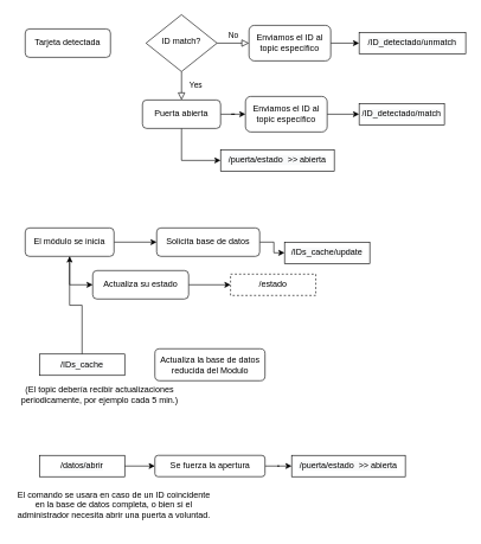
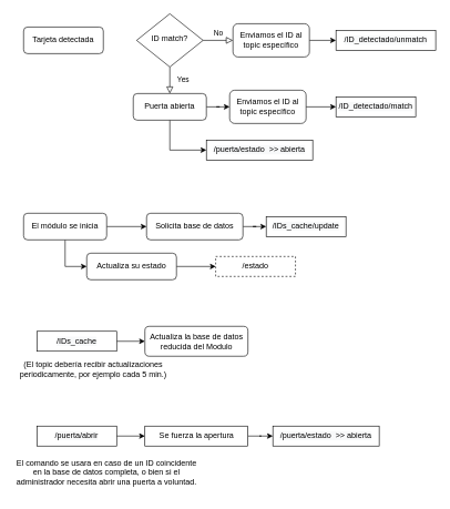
- <mxCell id="22" value="&lt;span style=&quot;color: rgb(0 , 0 , 0) ; font-family: &amp;#34;helvetica&amp;#34; ; font-size: 12px ; font-style: normal ; font-weight: 400 ; letter-spacing: normal ; text-align: center ; text-indent: 0px ; text-transform: none ; word-spacing: 0px ; background-color: rgb(248 , 249 , 250) ; display: inline ; float: none&quot;&gt;/IDs_cache/update&lt;/span&gt;" style="rounded=0;whiteSpace=wrap;html=1;" vertex="1" parent="1"><mxGeometry x="400" y="340" width="120" height="30" as="geometry" /></mxCell>
+ <mxCell id="22" value="&lt;span style=&quot;color: rgb(0 , 0 , 0) ; font-family: &amp;#34;helvetica&amp;#34; ; font-size: 12px ; font-style: normal ; font-weight: 400 ; letter-spacing: normal ; text-align: center ; text-indent: 0px ; text-transform: none ; word-spacing: 0px ; background-color: rgb(248 , 249 , 250) ; display: inline ; float: none&quot;&gt;/IDs_cache/update&lt;/span&gt;" style="rounded=0;whiteSpace=wrap;html=1;" vertex="1" parent="1"><mxGeometry x="400" y="325" width="120" height="30" as="geometry" /></mxCell>
- <mxCell id="15" value="" style="edgeStyle=orthogonalEdgeStyle;rounded=0;orthogonalLoop=1;jettySize=auto;html=1;" edge="1" parent="1" source="16" target="21"><mxGeometry relative="1" as="geometry" /></mxCell>
+ <mxCell id="15" value="" style="edgeStyle=orthogonalEdgeStyle;rounded=0;orthogonalLoop=1;jettySize=auto;html=1;" edge="1" parent="1" source="16" target="17"><mxGeometry relative="1" as="geometry" /></mxCell>
- <mxCell id="26" value="&lt;span style=&quot;color: rgb(0 , 0 , 0) ; font-family: &amp;#34;helvetica&amp;#34; ; font-size: 12px ; font-style: normal ; font-weight: 400 ; letter-spacing: normal ; text-align: center ; text-indent: 0px ; text-transform: none ; word-spacing: 0px ; background-color: rgb(248 , 249 , 250) ; display: inline ; float: none&quot;&gt;/datos/abrir&lt;/span&gt;" style="rounded=0;whiteSpace=wrap;html=1;" vertex="1" parent="1"><mxGeometry x="55" y="640" width="120" height="30" as="geometry" /></mxCell>
+ <mxCell id="26" value="&lt;span style=&quot;color: rgb(0 , 0 , 0) ; font-family: &amp;#34;helvetica&amp;#34; ; font-size: 12px ; font-style: normal ; font-weight: 400 ; letter-spacing: normal ; text-align: center ; text-indent: 0px ; text-transform: none ; word-spacing: 0px ; background-color: rgb(248 , 249 , 250) ; display: inline ; float: none&quot;&gt;/puerta/abrir&lt;/span&gt;" style="rounded=0;whiteSpace=wrap;html=1;" vertex="1" parent="1"><mxGeometry x="55" y="640" width="120" height="30" as="geometry" /></mxCell>
- <mxCell id="28" value="Se fuerza la apertura" style="rounded=1;whiteSpace=wrap;html=1;" vertex="1" parent="1"><mxGeometry x="217.5" y="640" width="155" height="30" as="geometry" /></mxCell>
+ <mxCell id="28" value="Se fuerza la apertura" style="whiteSpace=wrap;html=1;rounded=0;" vertex="1" parent="1"><mxGeometry x="217.5" y="640" width="155" height="30" as="geometry" /></mxCell>
